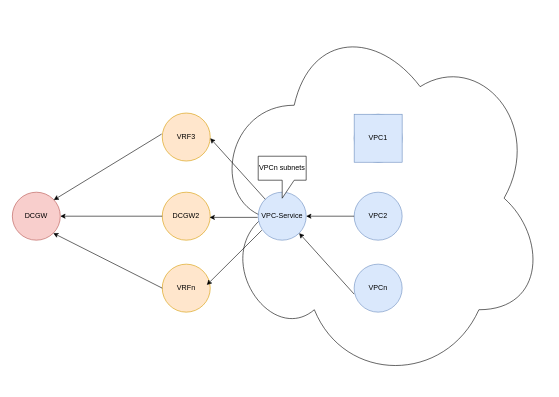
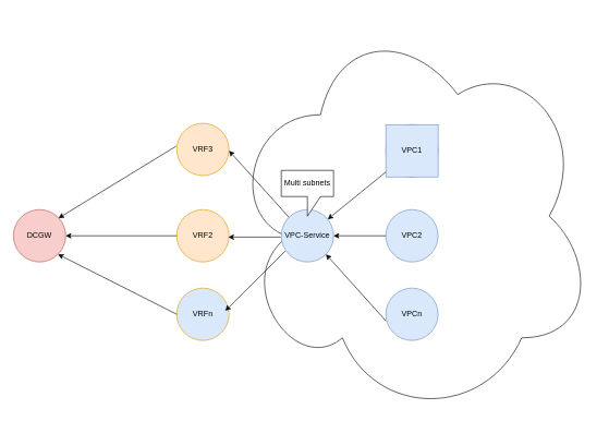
- <mxCell id="21" value="VPCn subnets" style="shape=callout;whiteSpace=wrap;html=1;perimeter=calloutPerimeter;" vertex="1" parent="1"><mxGeometry x="430" y="260" width="80" height="70" as="geometry" /></mxCell>
+ <mxCell id="21" value="Multi subnets" style="shape=callout;whiteSpace=wrap;html=1;perimeter=calloutPerimeter;" vertex="1" parent="1"><mxGeometry x="430" y="260" width="80" height="70" as="geometry" /></mxCell>
+ <mxCell id="11" value="" style="endArrow=classic;html=1;rounded=0;" edge="1" parent="1" source="9" target="10"><mxGeometry width="50" height="50" relative="1" as="geometry"><mxPoint x="590" y="250" as="sourcePoint" /><mxPoint x="550" y="320" as="targetPoint" /></mxGeometry></mxCell>
- <mxCell id="6" value="DCGW2" style="ellipse;whiteSpace=wrap;html=1;aspect=fixed;fillColor=#ffe6cc;strokeColor=#d79b00;" vertex="1" parent="1"><mxGeometry x="270" y="320" width="80" height="80" as="geometry" /></mxCell>
+ <mxCell id="6" value="VRF2" style="ellipse;whiteSpace=wrap;html=1;aspect=fixed;fillColor=#ffe6cc;strokeColor=#d79b00;" vertex="1" parent="1"><mxGeometry x="270" y="320" width="80" height="80" as="geometry" /></mxCell>
- <mxCell id="5" value="VRFn" style="ellipse;whiteSpace=wrap;html=1;aspect=fixed;fillColor=#ffe6cc;strokeColor=#d79b00;" vertex="1" parent="1"><mxGeometry x="270" y="440" width="80" height="80" as="geometry" /></mxCell>
+ <mxCell id="5" value="VRFn" style="ellipse;whiteSpace=wrap;html=1;aspect=fixed;fillColor=#dae8fc;strokeColor=#d79b00;" vertex="1" parent="1"><mxGeometry x="270" y="440" width="80" height="80" as="geometry" /></mxCell>
